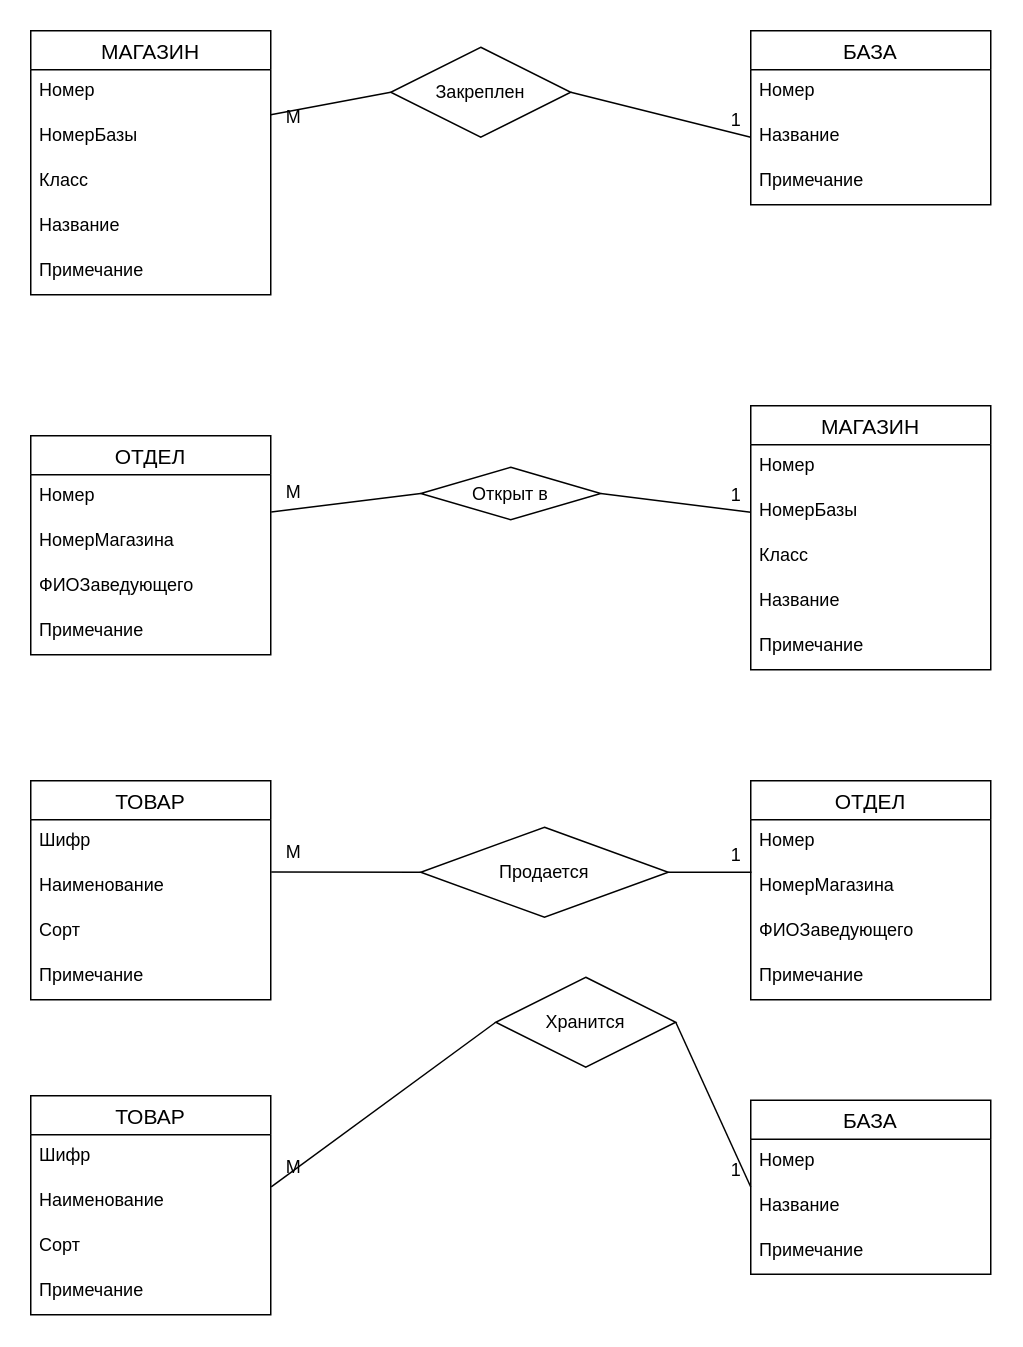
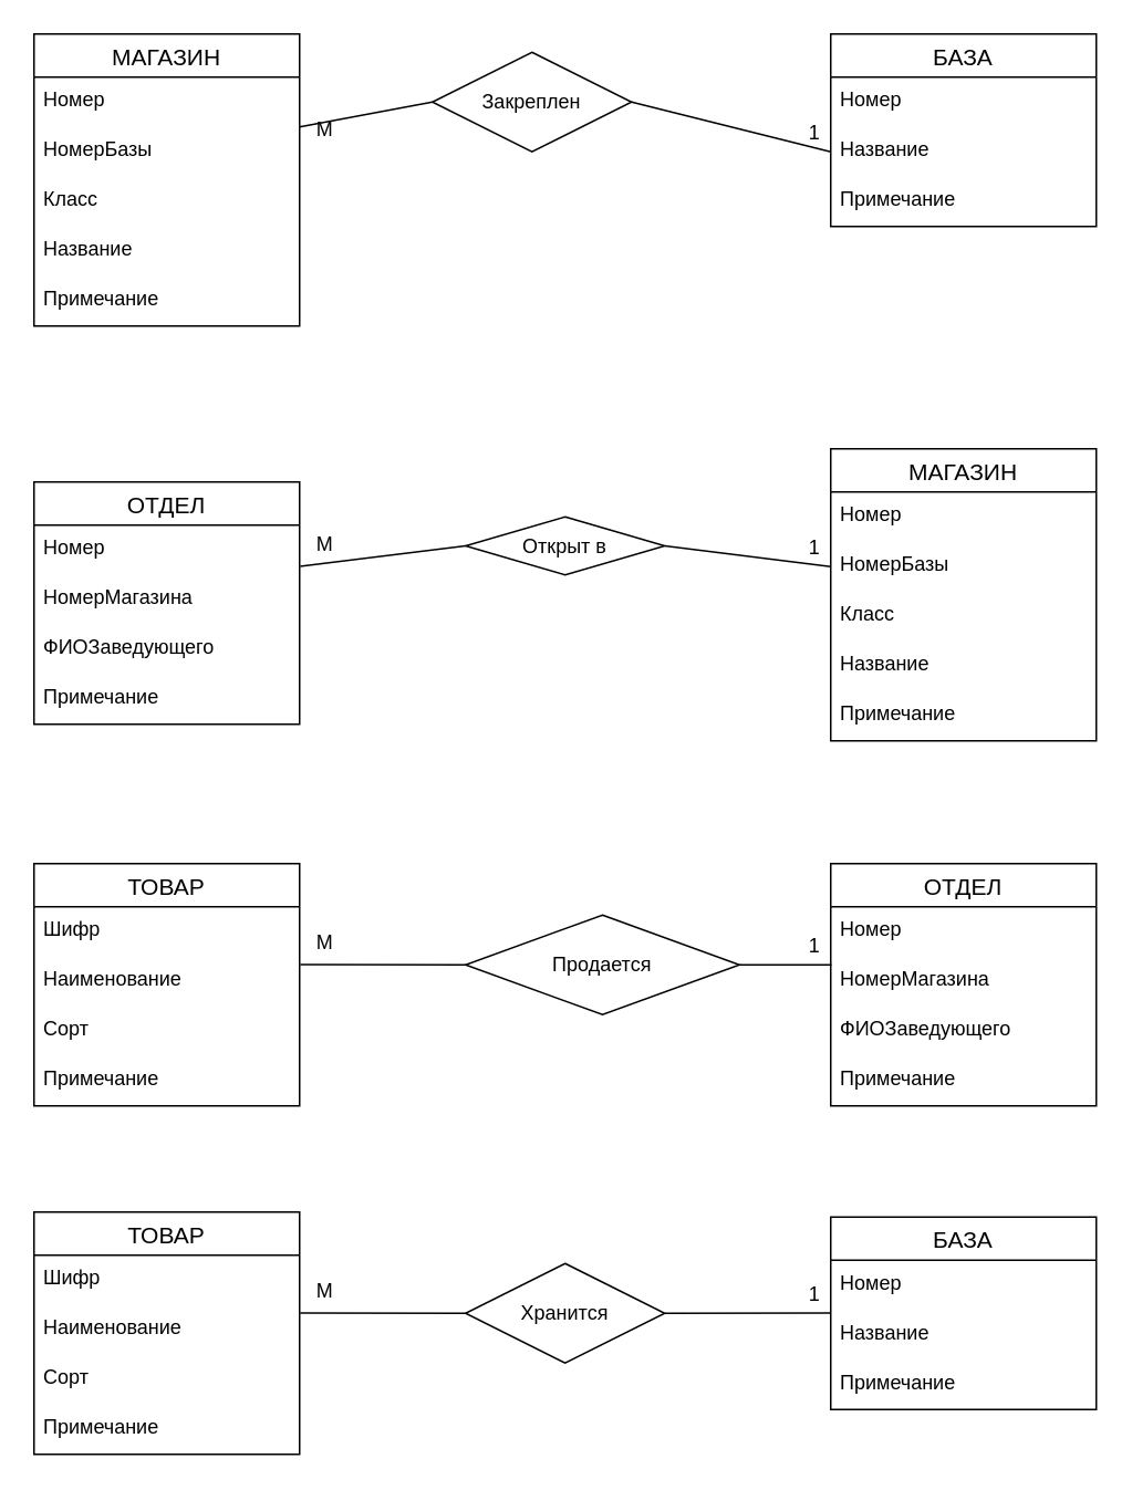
- <mxCell id="48" value="&lt;div&gt;Хранится&lt;/div&gt;" style="shape=rhombus;perimeter=rhombusPerimeter;whiteSpace=wrap;html=1;align=center;" vertex="1" parent="1"><mxGeometry x="330" y="651" width="120" height="60" as="geometry" /></mxCell>
+ <mxCell id="48" value="&lt;div&gt;Хранится&lt;/div&gt;" style="shape=rhombus;perimeter=rhombusPerimeter;whiteSpace=wrap;html=1;align=center;" vertex="1" parent="1"><mxGeometry x="280" y="761" width="120" height="60" as="geometry" /></mxCell>
